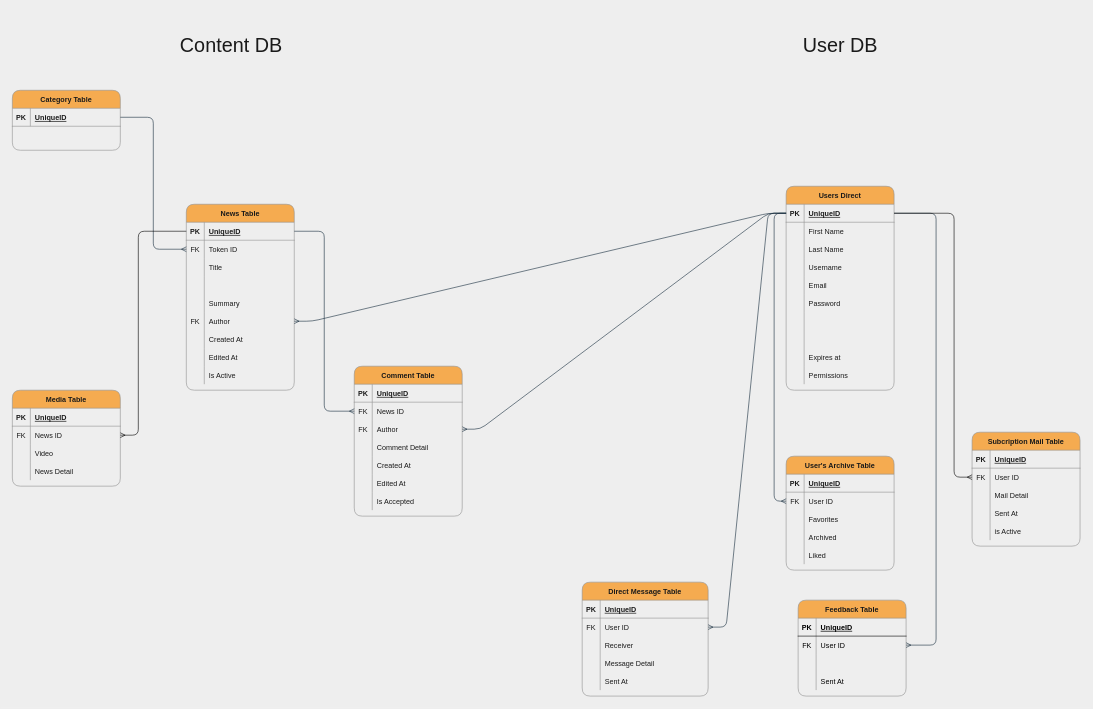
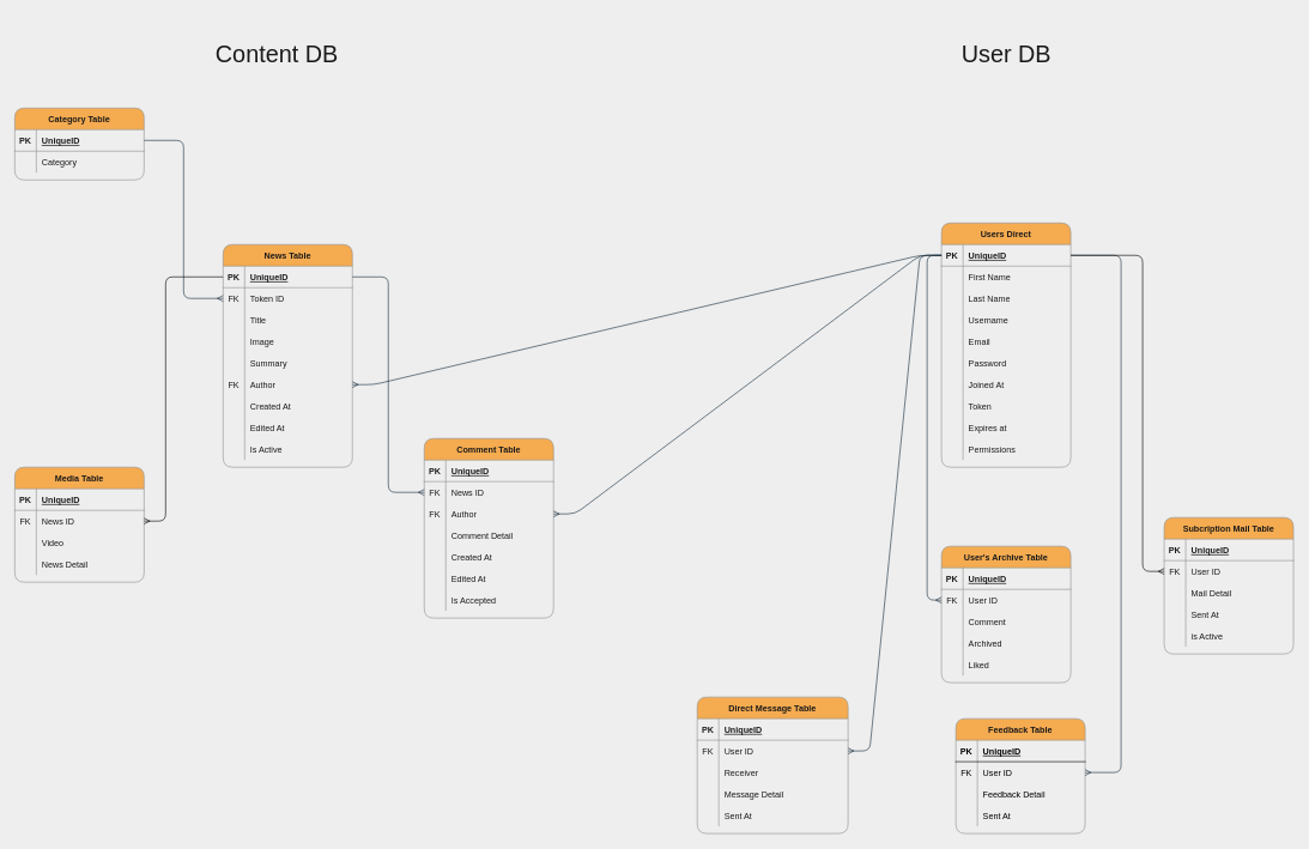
+ <mxCell id="36" value="Category" style="shape=partialRectangle;connectable=0;fillColor=none;top=0;left=0;bottom=0;right=0;align=left;spacingLeft=6;overflow=hidden;strokeColor=#909090;fontColor=#1A1A1A;rounded=1;" parent="34" vertex="1"><mxGeometry x="30" width="150" height="30" as="geometry" /></mxCell>
+ <mxCell id="14" value="Image" style="shape=partialRectangle;connectable=0;fillColor=none;top=0;left=0;bottom=0;right=0;align=left;spacingLeft=6;overflow=hidden;strokeColor=#909090;fontColor=#1A1A1A;rounded=1;" parent="12" vertex="1"><mxGeometry x="30" width="150" height="30" as="geometry" /></mxCell>
+ <mxCell id="97" value="Joined At" style="shape=partialRectangle;connectable=0;fillColor=none;top=0;left=0;bottom=0;right=0;align=left;spacingLeft=6;overflow=hidden;strokeColor=#909090;fontColor=#1A1A1A;rounded=1;" parent="95" vertex="1"><mxGeometry x="30" width="150" height="30" as="geometry" /></mxCell>
+ <mxCell id="100" value="Token" style="shape=partialRectangle;connectable=0;fillColor=none;top=0;left=0;bottom=0;right=0;align=left;spacingLeft=6;overflow=hidden;strokeColor=#909090;fontColor=#1A1A1A;rounded=1;" parent="98" vertex="1"><mxGeometry x="30" width="150" height="30" as="geometry" /></mxCell>
- <mxCell id="118" value="Favorites" style="shape=partialRectangle;connectable=0;fillColor=none;top=0;left=0;bottom=0;right=0;align=left;spacingLeft=6;overflow=hidden;strokeColor=#909090;fontColor=#1A1A1A;rounded=1;" parent="116" vertex="1"><mxGeometry x="30" width="150" height="30" as="geometry" /></mxCell>
+ <mxCell id="118" value="Comment" style="shape=partialRectangle;connectable=0;fillColor=none;top=0;left=0;bottom=0;right=0;align=left;spacingLeft=6;overflow=hidden;strokeColor=#909090;fontColor=#1A1A1A;rounded=1;" parent="116" vertex="1"><mxGeometry x="30" width="150" height="30" as="geometry" /></mxCell>
+ <mxCell id="153" value="Feedback Detail" style="shape=partialRectangle;connectable=0;fillColor=none;top=0;left=0;bottom=0;right=0;align=left;spacingLeft=6;overflow=hidden;rounded=1;" parent="151" vertex="1"><mxGeometry x="30" width="150" height="30" as="geometry" /></mxCell>
